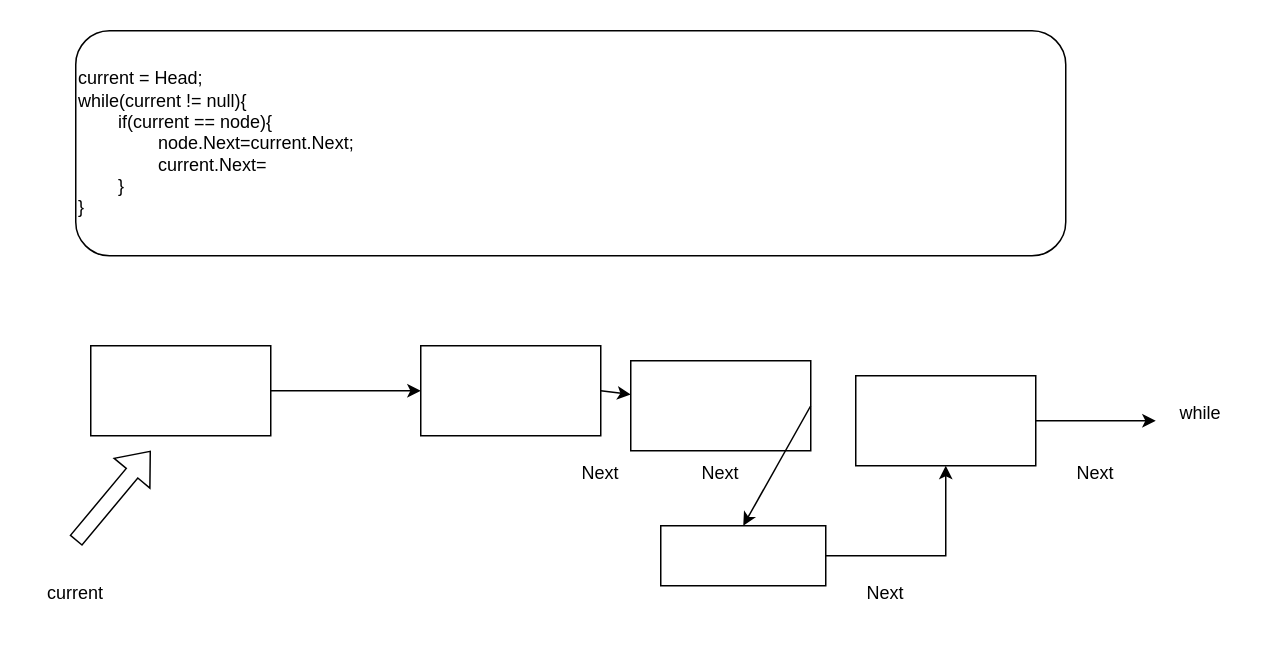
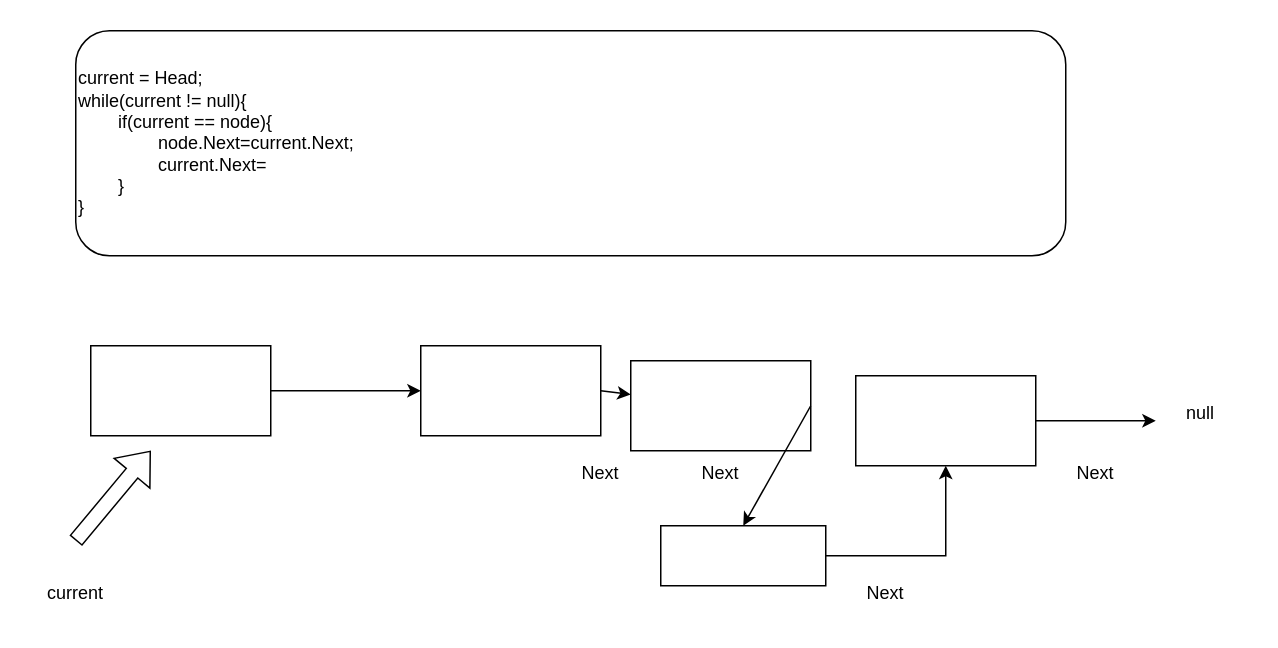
- <mxCell id="15" value="while" style="text;html=1;align=center;verticalAlign=middle;whiteSpace=wrap;rounded=0;" parent="1" vertex="1"><mxGeometry x="770" y="260" width="60" height="30" as="geometry" /></mxCell>
+ <mxCell id="15" value="null" style="text;html=1;align=center;verticalAlign=middle;whiteSpace=wrap;rounded=0;" parent="1" vertex="1"><mxGeometry x="770" y="260" width="60" height="30" as="geometry" /></mxCell>
